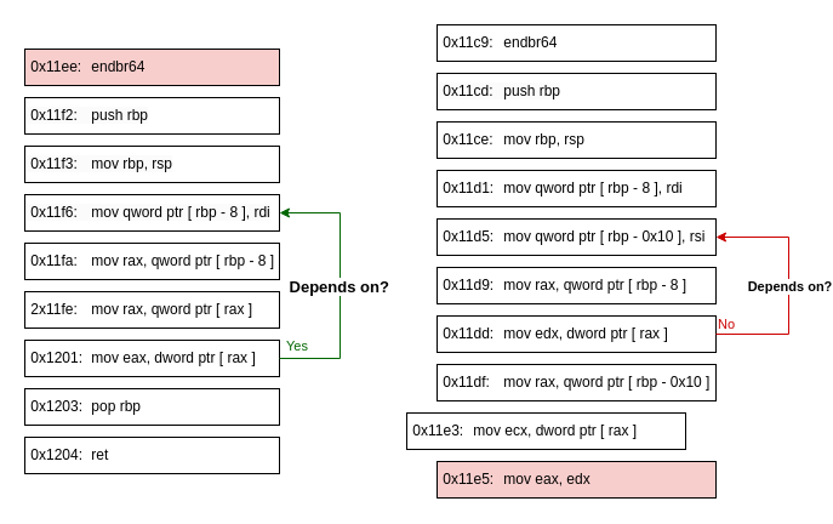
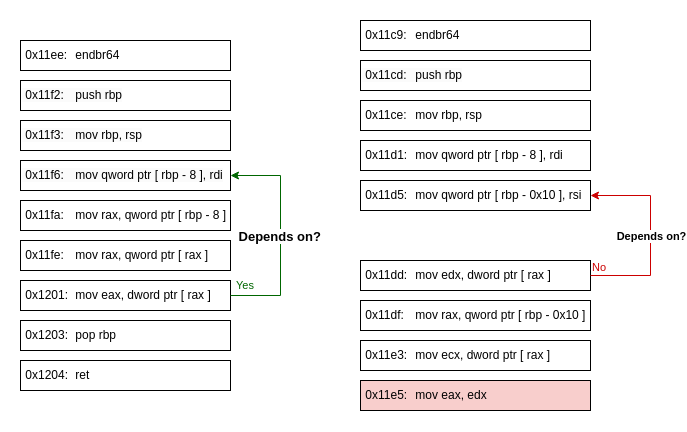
- <mxCell id="2" value="&lt;div style=&quot;&quot;&gt;&lt;span style=&quot;background-color: initial;&quot;&gt;&amp;nbsp;0x11ee:&lt;span style=&quot;white-space: pre;&quot;&gt;&#09;&lt;/span&gt;&lt;/span&gt;&lt;span style=&quot;background-color: initial;&quot;&gt;endbr64&amp;nbsp;&lt;/span&gt;&lt;/div&gt;" style="rounded=0;whiteSpace=wrap;html=1;align=left;fillColor=#f8cecc;" vertex="1" parent="1"><mxGeometry x="20" y="40" width="210" height="30" as="geometry" /></mxCell>
+ <mxCell id="2" value="&lt;div style=&quot;&quot;&gt;&lt;span style=&quot;background-color: initial;&quot;&gt;&amp;nbsp;0x11ee:&lt;span style=&quot;white-space: pre;&quot;&gt;&#09;&lt;/span&gt;&lt;/span&gt;&lt;span style=&quot;background-color: initial;&quot;&gt;endbr64&amp;nbsp;&lt;/span&gt;&lt;/div&gt;" style="rounded=0;whiteSpace=wrap;html=1;align=left;" vertex="1" parent="1"><mxGeometry x="20" y="40" width="210" height="30" as="geometry" /></mxCell>
- <mxCell id="18" value="&lt;div style=&quot;&quot;&gt;&amp;nbsp;0x11d9:&lt;span style=&quot;white-space: pre;&quot;&gt;&#09;&lt;/span&gt;mov rax, qword ptr [ rbp - 8 ]&lt;br&gt;&lt;/div&gt;" style="rounded=0;whiteSpace=wrap;html=1;align=left;" vertex="1" parent="1"><mxGeometry x="360" y="220" width="230" height="30" as="geometry" /></mxCell>
- <mxCell id="7" value="&amp;nbsp;2x11fe:&lt;span style=&quot;white-space: pre;&quot;&gt;&#09;&lt;/span&gt;mov rax, qword ptr [ rax ]" style="rounded=0;whiteSpace=wrap;html=1;align=left;" vertex="1" parent="1"><mxGeometry x="20" y="240" width="210" height="30" as="geometry" /></mxCell>
+ <mxCell id="7" value="&amp;nbsp;0x11fe:&lt;span style=&quot;white-space: pre;&quot;&gt;&#09;&lt;/span&gt;mov rax, qword ptr [ rax ]" style="rounded=0;whiteSpace=wrap;html=1;align=left;" vertex="1" parent="1"><mxGeometry x="20" y="240" width="210" height="30" as="geometry" /></mxCell>
- <mxCell id="21" value="&lt;div style=&quot;&quot;&gt;&amp;nbsp;0x11e3:&lt;span style=&quot;white-space: pre;&quot;&gt;&#09;&lt;/span&gt;mov ecx, dword ptr [ rax ]&lt;br&gt;&lt;/div&gt;" style="rounded=0;whiteSpace=wrap;html=1;align=left;" vertex="1" parent="1"><mxGeometry x="335" y="340" width="230" height="30" as="geometry" /></mxCell>
+ <mxCell id="21" value="&lt;div style=&quot;&quot;&gt;&amp;nbsp;0x11e3:&lt;span style=&quot;white-space: pre;&quot;&gt;&#09;&lt;/span&gt;mov ecx, dword ptr [ rax ]&lt;br&gt;&lt;/div&gt;" style="rounded=0;whiteSpace=wrap;html=1;align=left;" vertex="1" parent="1"><mxGeometry x="360" y="340" width="230" height="30" as="geometry" /></mxCell>
